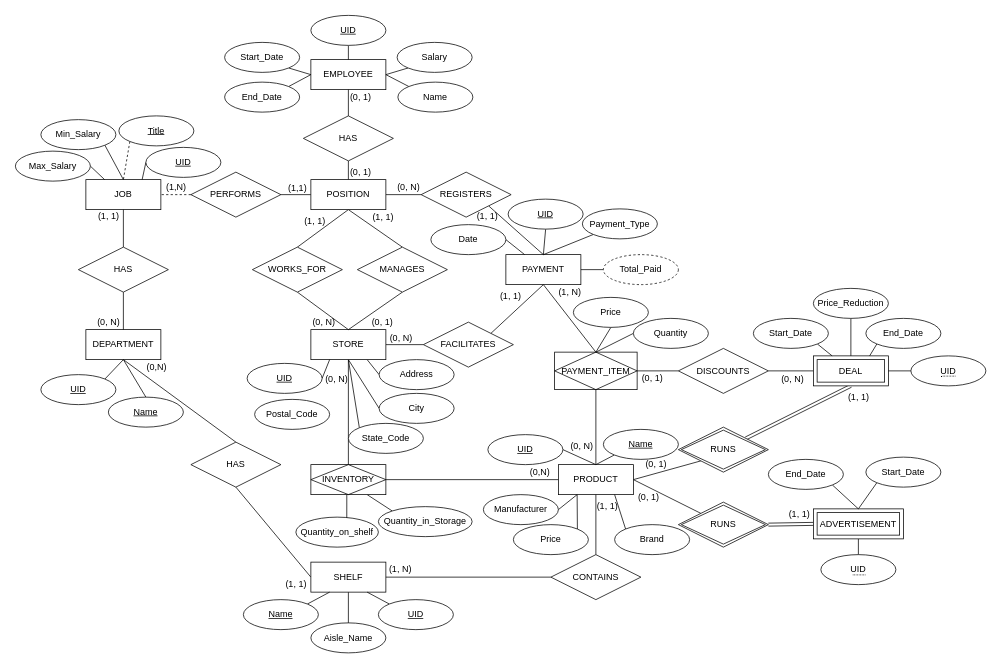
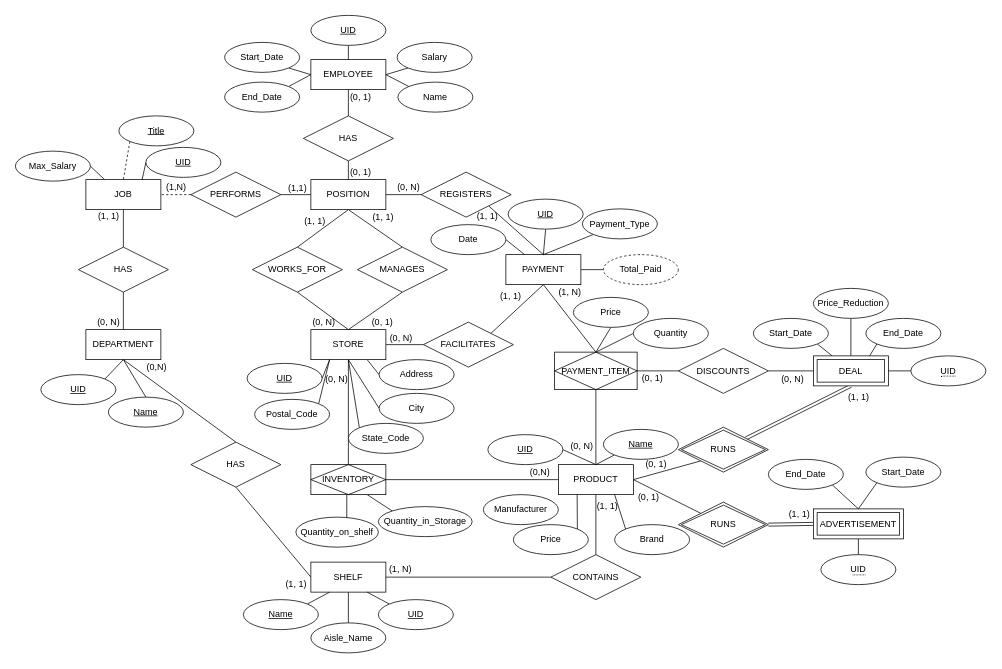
- <mxCell id="88" value="Min_Salary" style="ellipse;whiteSpace=wrap;html=1;align=center;" parent="1" vertex="1"><mxGeometry x="54" y="159" width="100" height="40" as="geometry" /></mxCell>
- <mxCell id="87" style="edgeStyle=none;rounded=0;orthogonalLoop=1;jettySize=auto;html=1;exitX=1;exitY=1;exitDx=0;exitDy=0;entryX=0.5;entryY=0;entryDx=0;entryDy=0;endArrow=none;endFill=0;" parent="1" source="88" target="15" edge="1"><mxGeometry relative="1" as="geometry" /></mxCell>
+ <mxCell id="104" style="edgeStyle=none;rounded=0;orthogonalLoop=1;jettySize=auto;html=1;exitX=1;exitY=0;exitDx=0;exitDy=0;entryX=0.25;entryY=1;entryDx=0;entryDy=0;endArrow=none;endFill=0;" parent="1" source="105" target="9" edge="1"><mxGeometry relative="1" as="geometry" /></mxCell>
- <mxCell id="122" style="edgeStyle=none;rounded=0;orthogonalLoop=1;jettySize=auto;html=1;exitX=1;exitY=0.5;exitDx=0;exitDy=0;entryX=0.25;entryY=1;entryDx=0;entryDy=0;endArrow=none;endFill=0;" parent="1" source="123" target="20" edge="1"><mxGeometry relative="1" as="geometry" /></mxCell>
